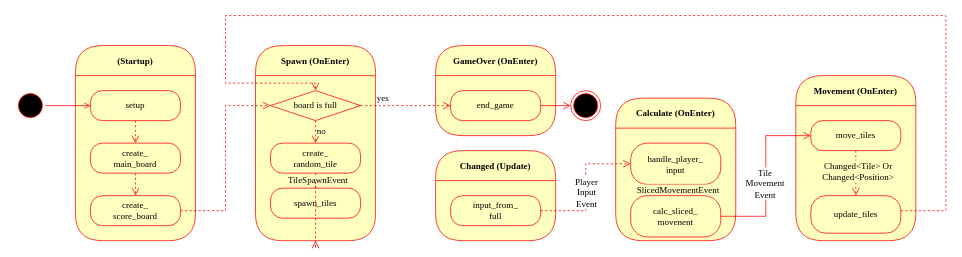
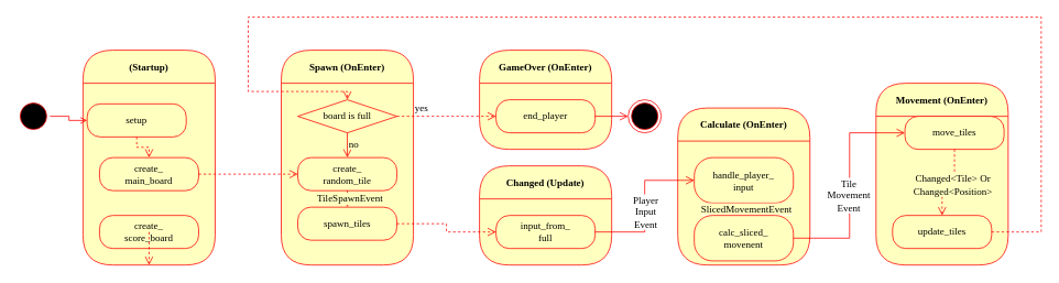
- <mxCell id="25" value="setup" style="rounded=1;whiteSpace=wrap;html=1;arcSize=40;fontColor=#000000;fillColor=#ffffc0;strokeColor=#ff0000;fontFamily=Lucida Console;" vertex="1" parent="23"><mxGeometry x="20" y="60" width="120" height="40" as="geometry" /></mxCell>
+ <mxCell id="25" value="setup" style="rounded=1;whiteSpace=wrap;html=1;arcSize=40;fontColor=#000000;fillColor=#ffffc0;strokeColor=#ff0000;fontFamily=Lucida Console;" vertex="1" parent="23"><mxGeometry x="5" y="65" width="120" height="40" as="geometry" /></mxCell>
- <mxCell id="14" value="end_game" style="rounded=1;whiteSpace=wrap;html=1;arcSize=40;fontColor=#000000;fillColor=#ffffc0;strokeColor=#ff0000;fontFamily=Lucida Console;" parent="12" vertex="1"><mxGeometry x="20" y="60" width="120" height="40" as="geometry" /></mxCell>
+ <mxCell id="14" value="end_player" style="rounded=1;whiteSpace=wrap;html=1;arcSize=40;fontColor=#000000;fillColor=#ffffc0;strokeColor=#ff0000;fontFamily=Lucida Console;" parent="12" vertex="1"><mxGeometry x="20" y="60" width="120" height="40" as="geometry" /></mxCell>
- <mxCell id="19" value="&lt;span style=&quot;background-color: rgb(255, 255, 192);&quot;&gt;no&lt;/span&gt;" style="edgeStyle=orthogonalEdgeStyle;html=1;align=left;verticalAlign=top;endArrow=open;endSize=8;strokeColor=#ff0000;rounded=0;fontSize=12;dashed=1;fontFamily=Lucida Console;" parent="15" source="18" target="17" edge="1"><mxGeometry x="-1" relative="1" as="geometry"><mxPoint x="220" y="170" as="targetPoint" /></mxGeometry></mxCell>
+ <mxCell id="19" value="&lt;span style=&quot;background-color: rgb(255, 255, 192);&quot;&gt;no&lt;/span&gt;" style="edgeStyle=orthogonalEdgeStyle;html=1;align=left;verticalAlign=top;endArrow=open;endSize=8;strokeColor=#ff0000;rounded=0;fontSize=12;dashed=0;fontFamily=Lucida Console;" parent="15" source="18" target="17" edge="1"><mxGeometry x="-1" relative="1" as="geometry"><mxPoint x="220" y="170" as="targetPoint" /></mxGeometry></mxCell>
- <mxCell id="35" value="move_tiles" style="rounded=1;whiteSpace=wrap;html=1;arcSize=40;fontColor=#000000;fillColor=#ffffc0;strokeColor=#ff0000;fontFamily=Lucida Console;" parent="1" vertex="1"><mxGeometry x="1080" y="160" width="120" height="40" as="geometry" /></mxCell>
+ <mxCell id="35" value="move_tiles" style="rounded=1;whiteSpace=wrap;html=1;arcSize=40;fontColor=#000000;fillColor=#ffffc0;strokeColor=#ff0000;fontFamily=Lucida Console;" parent="1" vertex="1"><mxGeometry x="1095" y="140" width="120" height="40" as="geometry" /></mxCell>
- <mxCell id="44" value="" style="edgeStyle=elbowEdgeStyle;html=1;verticalAlign=bottom;endArrow=open;endSize=8;strokeColor=#ff0000;rounded=0;fontSize=12;dashed=1;fontFamily=Lucida Console;" edge="1" parent="1" source="29" target="18"><mxGeometry relative="1" as="geometry"><mxPoint x="320" y="110" as="targetPoint" /><mxPoint x="190" y="220" as="sourcePoint" /></mxGeometry></mxCell>
+ <mxCell id="44" value="" style="edgeStyle=elbowEdgeStyle;html=1;verticalAlign=bottom;endArrow=open;endSize=8;strokeColor=#ff0000;rounded=0;fontSize=12;dashed=1;fontFamily=Lucida Console;" edge="1" parent="1" source="29" target="24"><mxGeometry relative="1" as="geometry"><mxPoint x="320" y="110" as="targetPoint" /><mxPoint x="190" y="220" as="sourcePoint" /></mxGeometry></mxCell>
- <mxCell id="31" value="" style="edgeStyle=elbowEdgeStyle;html=1;verticalAlign=bottom;endArrow=open;endSize=8;strokeColor=#ff0000;rounded=0;fontSize=12;fontFamily=Lucida Console;dashed=1;" parent="1" source="4" target="8" edge="1"><mxGeometry relative="1" as="geometry"><mxPoint x="780" y="400" as="targetPoint" /></mxGeometry></mxCell>
+ <mxCell id="31" value="" style="edgeStyle=elbowEdgeStyle;html=1;verticalAlign=bottom;endArrow=open;endSize=8;strokeColor=#ff0000;rounded=0;fontSize=12;fontFamily=Lucida Console;" parent="1" source="4" target="8" edge="1"><mxGeometry relative="1" as="geometry"><mxPoint x="780" y="400" as="targetPoint" /></mxGeometry></mxCell>
- <mxCell id="28" value="" style="edgeStyle=orthogonalEdgeStyle;html=1;verticalAlign=bottom;endArrow=open;endSize=8;strokeColor=#ff0000;rounded=0;fontSize=12;dashed=1;fontFamily=Lucida Console;" edge="1" source="27" parent="23" target="29"><mxGeometry relative="1" as="geometry"><mxPoint x="240" y="140" as="targetPoint" /></mxGeometry></mxCell>
+ <mxCell id="28" value="" style="edgeStyle=orthogonalEdgeStyle;html=1;verticalAlign=bottom;endArrow=open;endSize=8;strokeColor=#ff0000;rounded=0;fontSize=12;dashed=1;fontFamily=Lucida Console;" edge="1" source="27" parent="23" target="17"><mxGeometry relative="1" as="geometry"><mxPoint x="240" y="140" as="targetPoint" /></mxGeometry></mxCell>
- <mxCell id="38" value="update_tiles" style="rounded=1;whiteSpace=wrap;html=1;arcSize=40;fontColor=#000000;fillColor=#ffffc0;strokeColor=#ff0000;fontFamily=Lucida Console;" parent="1" vertex="1"><mxGeometry x="1080" y="260" width="120" height="50" as="geometry" /></mxCell>
+ <mxCell id="38" value="update_tiles" style="rounded=1;whiteSpace=wrap;html=1;arcSize=40;fontColor=#000000;fillColor=#ffffc0;strokeColor=#ff0000;fontFamily=Lucida Console;" parent="1" vertex="1"><mxGeometry x="1080" y="260" width="120" height="40" as="geometry" /></mxCell>
- <mxCell id="45" value="" style="edgeStyle=orthogonalEdgeStyle;html=1;verticalAlign=bottom;endArrow=open;endSize=8;strokeColor=#ff0000;rounded=0;fontSize=12;dashed=1;fontFamily=Lucida Console;" edge="1" source="20" parent="1" target="16"><mxGeometry relative="1" as="geometry"><mxPoint x="610" y="360" as="targetPoint" /></mxGeometry></mxCell>
+ <mxCell id="45" value="" style="edgeStyle=orthogonalEdgeStyle;html=1;verticalAlign=bottom;endArrow=open;endSize=8;strokeColor=#ff0000;rounded=0;fontSize=12;dashed=1;fontFamily=Lucida Console;" edge="1" source="20" parent="1" target="4"><mxGeometry relative="1" as="geometry"><mxPoint x="610" y="360" as="targetPoint" /></mxGeometry></mxCell>
